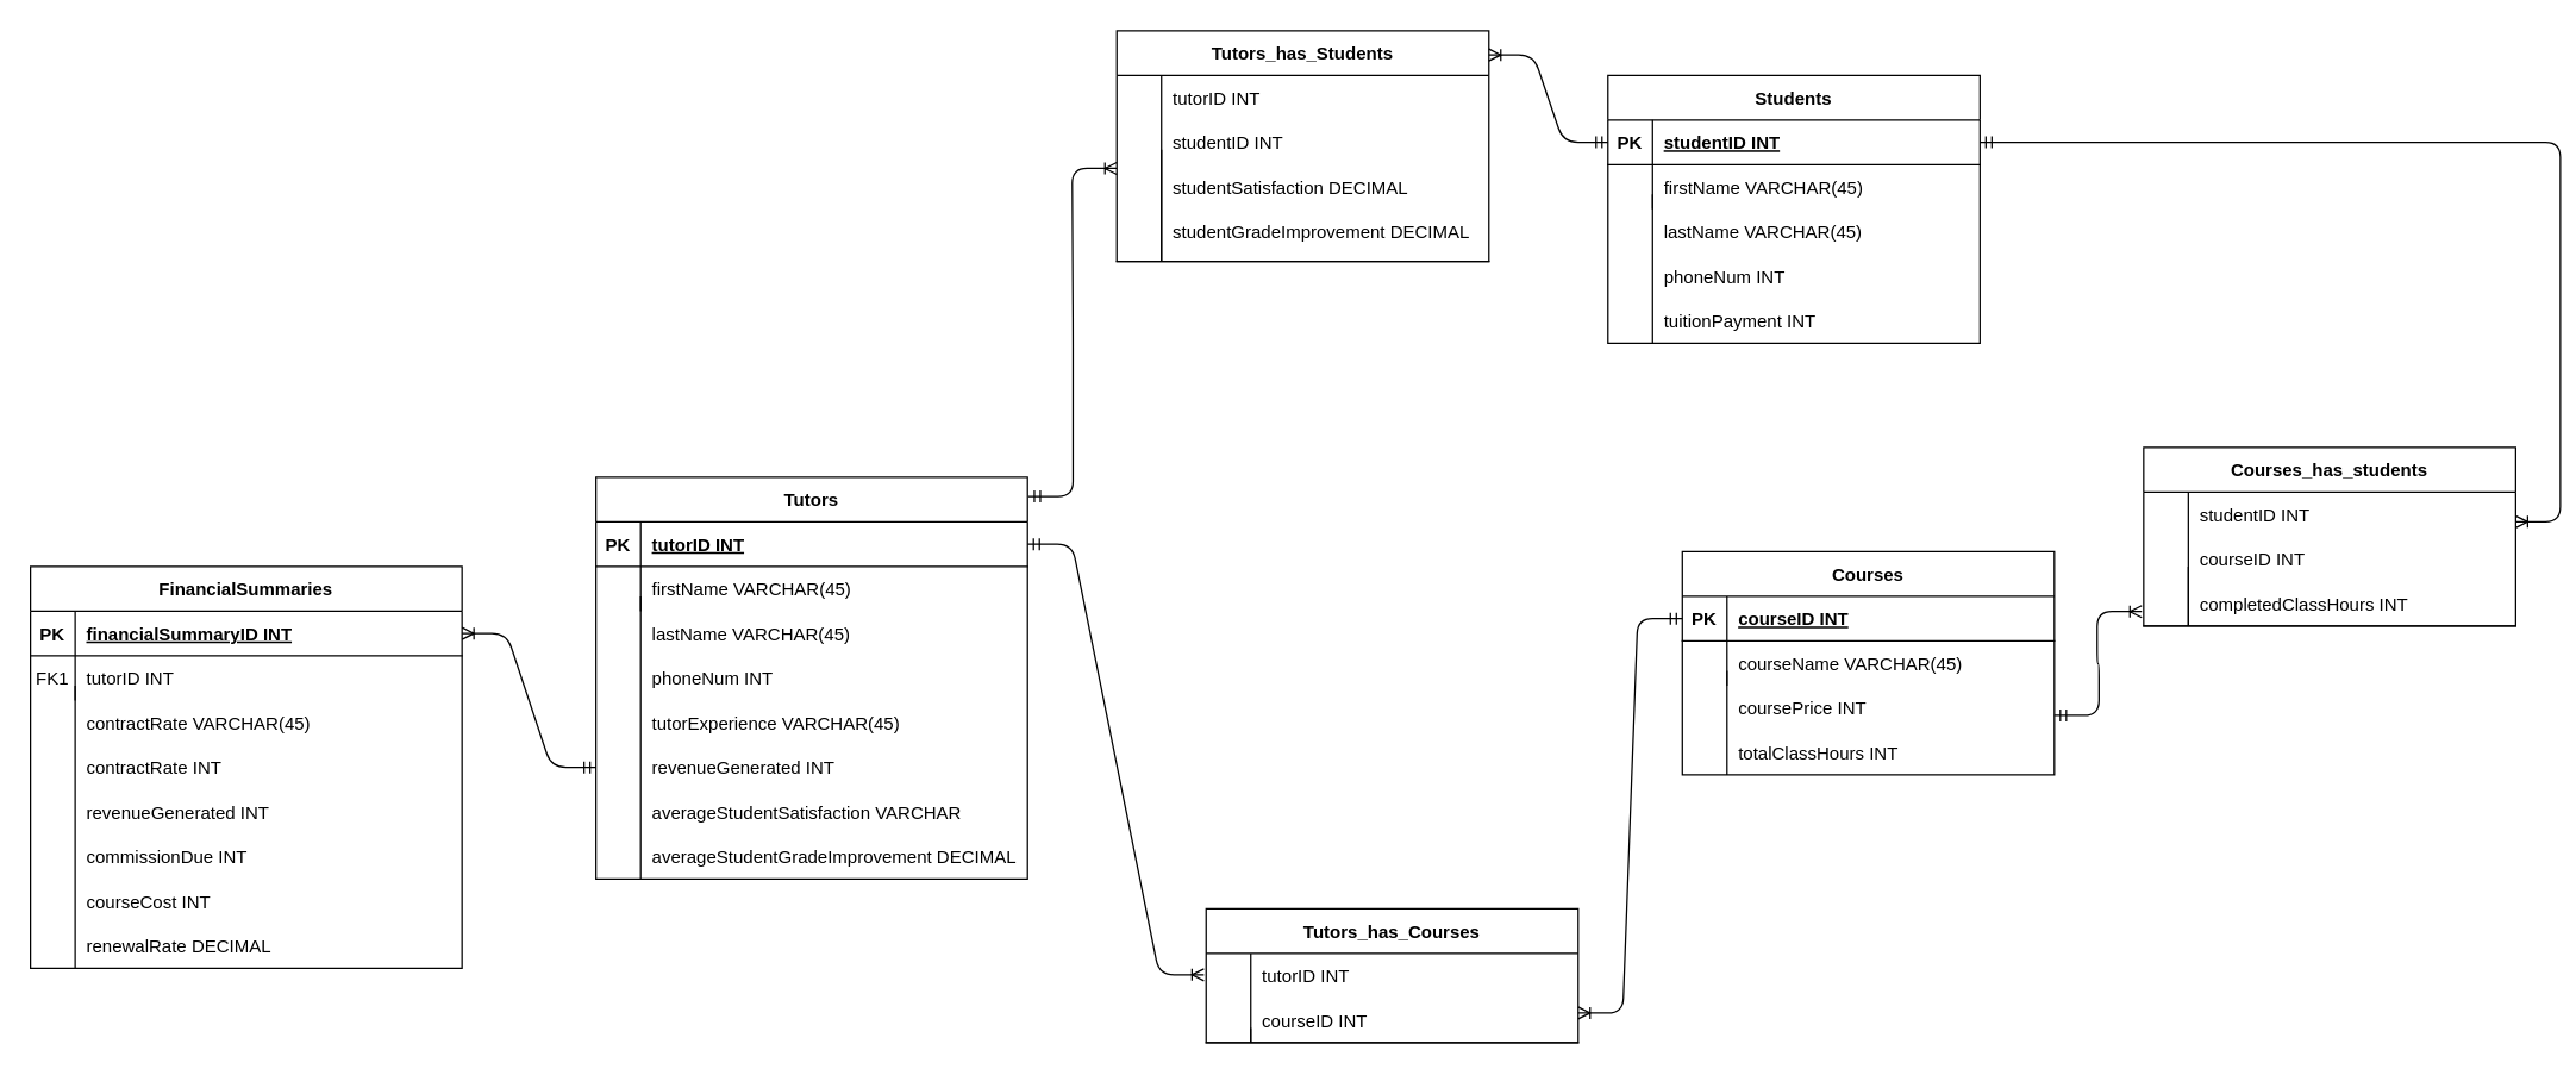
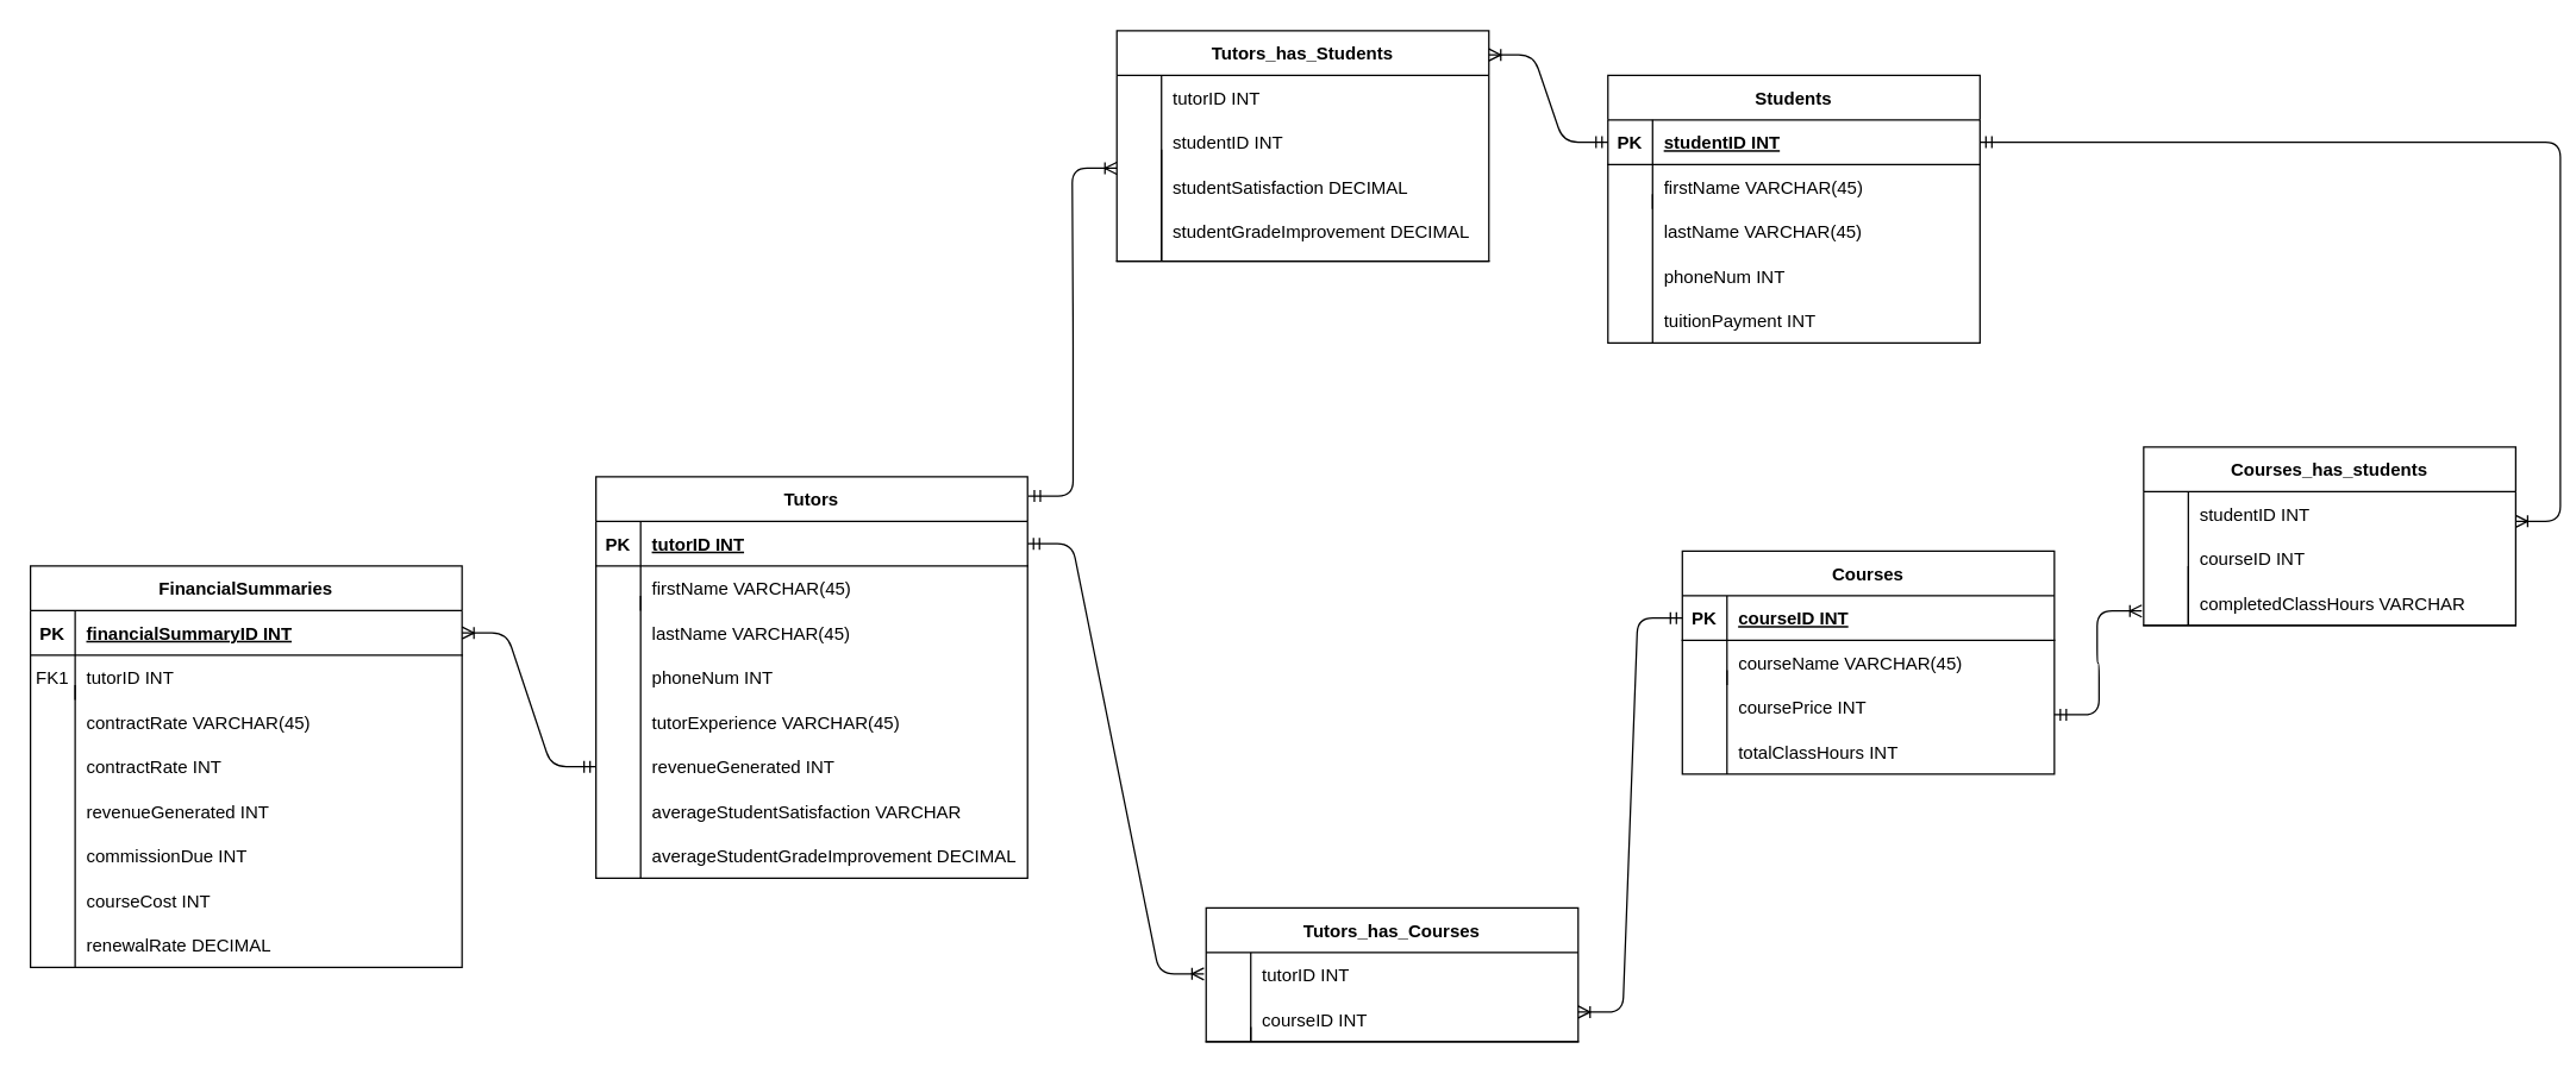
- <mxCell id="82" value="completedClassHours INT" style="shape=partialRectangle;overflow=hidden;connectable=0;fillColor=none;top=0;left=0;bottom=0;right=0;align=left;spacingLeft=6;shadow=0;" parent="1" vertex="1"><mxGeometry x="1470" y="390" width="220" height="30" as="geometry"><mxRectangle width="220" height="30" as="alternateBounds" /></mxGeometry></mxCell>
+ <mxCell id="82" value="completedClassHours VARCHAR" style="shape=partialRectangle;overflow=hidden;connectable=0;fillColor=none;top=0;left=0;bottom=0;right=0;align=left;spacingLeft=6;shadow=0;" parent="1" vertex="1"><mxGeometry x="1470" y="390" width="220" height="30" as="geometry"><mxRectangle width="220" height="30" as="alternateBounds" /></mxGeometry></mxCell>
